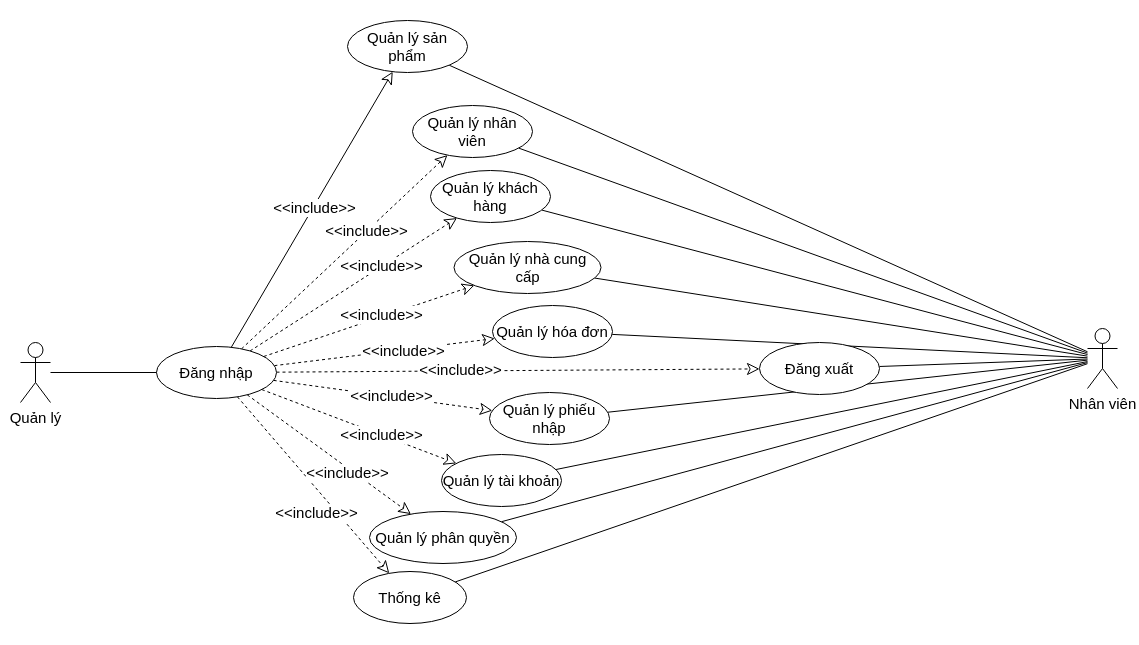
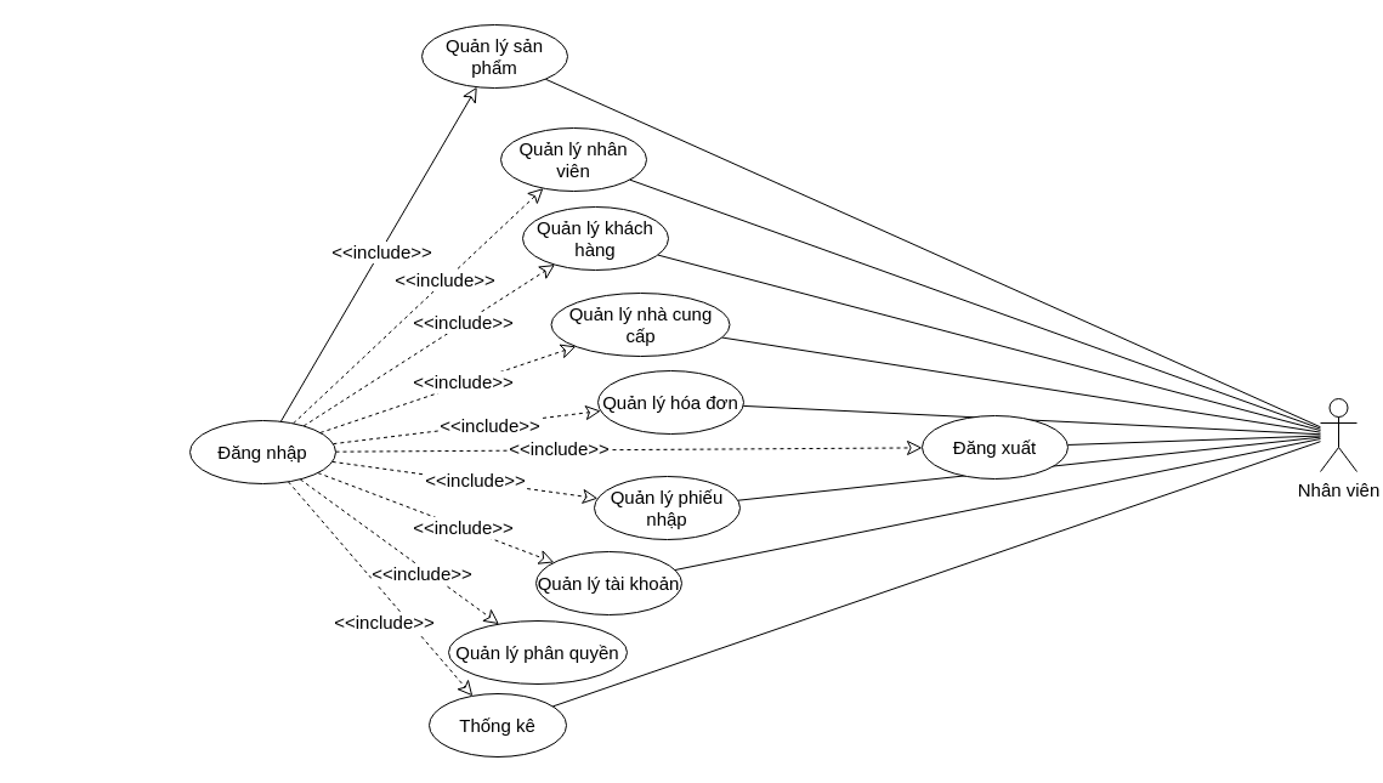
- <mxCell id="2" value="Quản lý" style="shape=umlActor;verticalLabelPosition=bottom;verticalAlign=top;html=1;outlineConnect=0;fontSize=15;" parent="1" vertex="1"><mxGeometry x="20" y="342" width="30" height="60" as="geometry" /></mxCell>
- <mxCell id="15" value="" style="endArrow=none;html=1;rounded=0;fontSize=15;" parent="1" source="2" target="14" edge="1"><mxGeometry width="50" height="50" relative="1" as="geometry"><mxPoint x="305" y="505" as="sourcePoint" /><mxPoint x="355" y="455" as="targetPoint" /></mxGeometry></mxCell>
- <mxCell id="28" style="edgeStyle=none;rounded=0;jumpSize=7;orthogonalLoop=1;jettySize=auto;html=1;strokeColor=default;align=center;verticalAlign=middle;fontFamily=Helvetica;fontSize=15;fontColor=default;labelBackgroundColor=default;endArrow=none;endFill=0;endSize=10;" parent="1" source="29" target="37" edge="1"><mxGeometry relative="1" as="geometry" /></mxCell>
